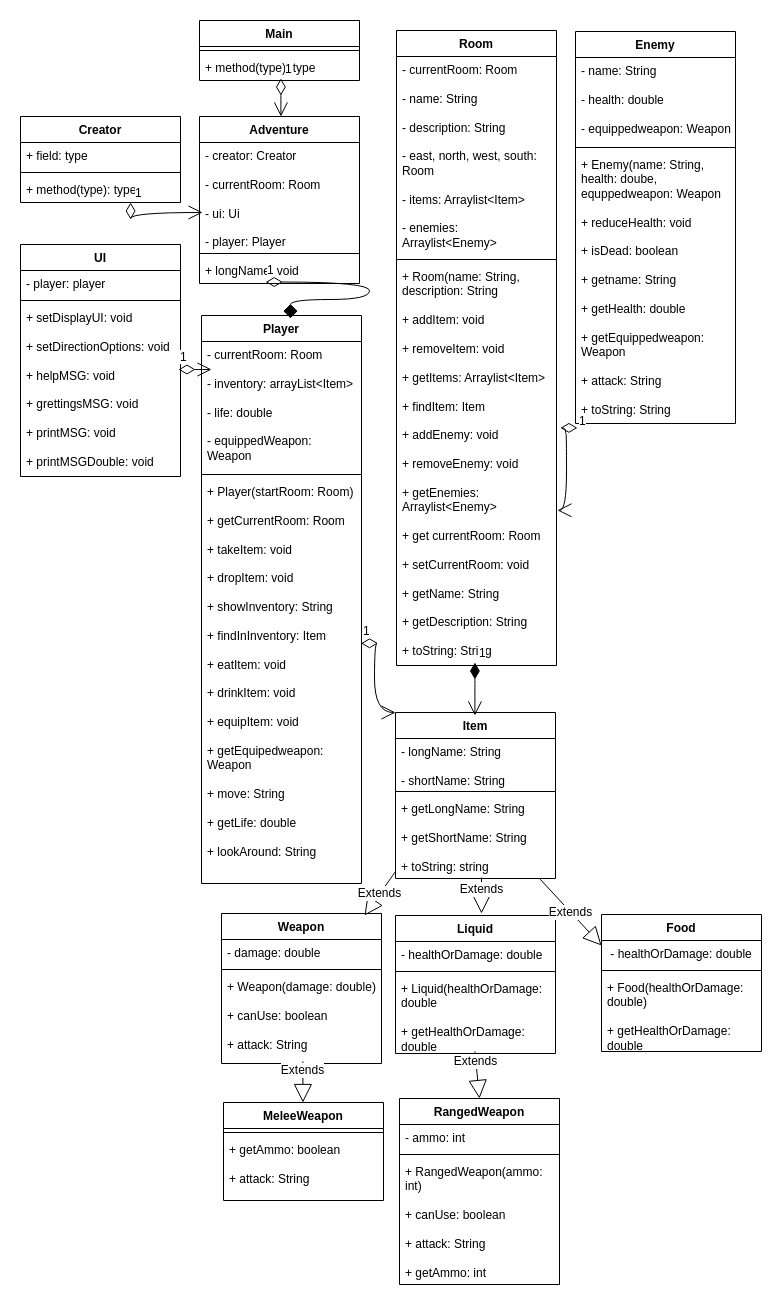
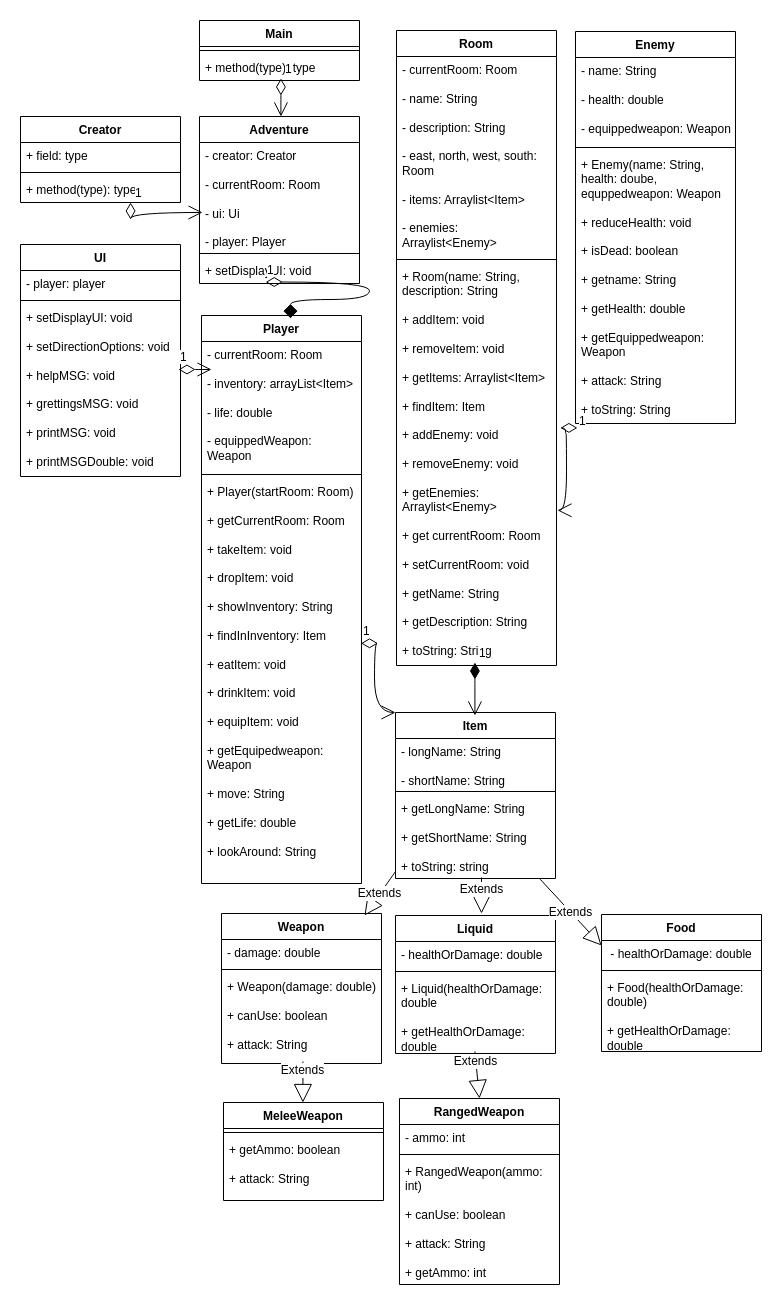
- <mxCell id="32" value="+ longName: void" style="text;strokeColor=none;fillColor=none;align=left;verticalAlign=top;spacingLeft=4;spacingRight=4;overflow=hidden;rotatable=0;points=[[0,0.5],[1,0.5]];portConstraint=eastwest;whiteSpace=wrap;html=1;" vertex="1" parent="29"><mxGeometry y="141" width="160" height="26" as="geometry" /></mxCell>
+ <mxCell id="32" value="+ setDisplayUI: void" style="text;strokeColor=none;fillColor=none;align=left;verticalAlign=top;spacingLeft=4;spacingRight=4;overflow=hidden;rotatable=0;points=[[0,0.5],[1,0.5]];portConstraint=eastwest;whiteSpace=wrap;html=1;" vertex="1" parent="29"><mxGeometry y="141" width="160" height="26" as="geometry" /></mxCell>
